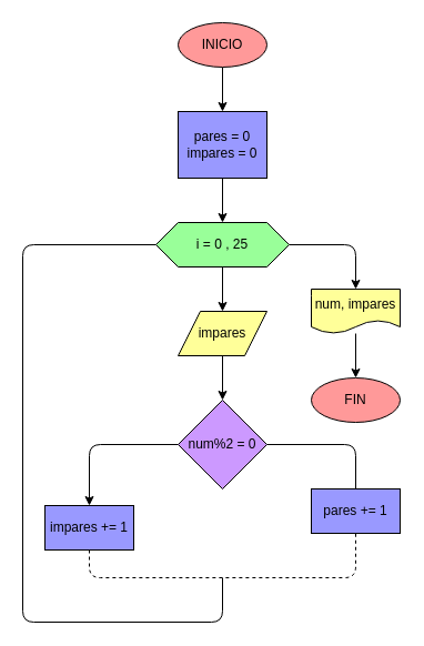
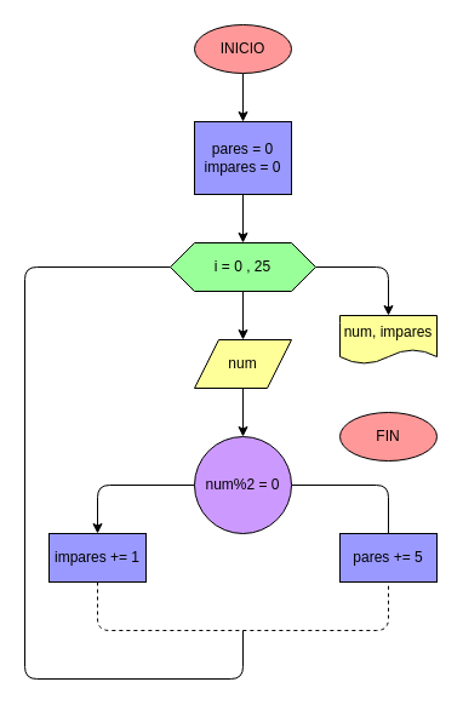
- <mxCell id="10" value="impares" style="shape=parallelogram;perimeter=parallelogramPerimeter;whiteSpace=wrap;html=1;fixedSize=1;fillColor=#FFFF99;strokeColor=#000000;fontColor=#000000;" parent="1" vertex="1"><mxGeometry x="160" y="280" width="80" height="40" as="geometry" /></mxCell>
+ <mxCell id="10" value="num" style="shape=parallelogram;perimeter=parallelogramPerimeter;whiteSpace=wrap;html=1;fixedSize=1;fillColor=#FFFF99;strokeColor=#000000;fontColor=#000000;" parent="1" vertex="1"><mxGeometry x="160" y="280" width="80" height="40" as="geometry" /></mxCell>
- <mxCell id="18" value="" style="edgeStyle=orthogonalEdgeStyle;html=1;fontColor=#000000;strokeColor=#000000;" parent="1" source="19" target="20" edge="1"><mxGeometry relative="1" as="geometry" /></mxCell>
- <mxCell id="13" value="num%2 = 0" style="rhombus;whiteSpace=wrap;html=1;fillColor=#CC99FF;strokeColor=#000000;fontColor=#000000;" parent="1" vertex="1"><mxGeometry x="160" y="360" width="80" height="80" as="geometry" /></mxCell>
+ <mxCell id="13" value="num%2 = 0" style="ellipse;whiteSpace=wrap;html=1;fillColor=#CC99FF;strokeColor=#000000;fontColor=#000000;" parent="1" vertex="1"><mxGeometry x="160" y="360" width="80" height="80" as="geometry" /></mxCell>
- <mxCell id="14" value="pares += 1" style="whiteSpace=wrap;html=1;fillColor=#9999FF;strokeColor=#000000;fontColor=#000000;" parent="1" vertex="1"><mxGeometry x="280" y="440" width="80" height="40" as="geometry" /></mxCell>
+ <mxCell id="14" value="pares += 5" style="whiteSpace=wrap;html=1;fillColor=#9999FF;strokeColor=#000000;fontColor=#000000;" parent="1" vertex="1"><mxGeometry x="280" y="440" width="80" height="40" as="geometry" /></mxCell>
- <mxCell id="15" value="impares += 1" style="whiteSpace=wrap;html=1;fillColor=#9999FF;strokeColor=#000000;fontColor=#000000;" parent="1" vertex="1"><mxGeometry x="40" y="455" width="80" height="40" as="geometry" /></mxCell>
+ <mxCell id="15" value="impares += 1" style="whiteSpace=wrap;html=1;fillColor=#9999FF;strokeColor=#000000;fontColor=#000000;" parent="1" vertex="1"><mxGeometry x="40" y="440" width="80" height="40" as="geometry" /></mxCell>
